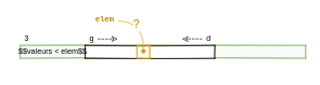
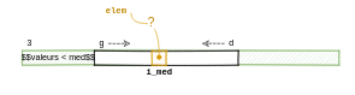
- <mxCell id="14" value="&lt;font face=&quot;Courier New&quot;&gt;elem&lt;/font&gt;" style="text;html=1;align=center;verticalAlign=middle;resizable=0;points=[];autosize=1;strokeColor=none;fillColor=none;fontStyle=1;sketch=1;fontColor=#BD8800;" vertex="1" parent="1"><mxGeometry x="140" y="20" width="40" height="20" as="geometry" /></mxCell>
+ <mxCell id="14" value="&lt;font face=&quot;Courier New&quot;&gt;elem&lt;/font&gt;" style="text;html=1;align=center;verticalAlign=middle;resizable=0;points=[];autosize=1;strokeColor=none;fillColor=none;fontStyle=1;sketch=1;fontColor=#BD8800;" vertex="1" parent="1"><mxGeometry x="140" y="5" width="40" height="20" as="geometry" /></mxCell>
- <mxCell id="9" value="$$valeurs &amp;lt; elem$$" style="text;html=1;align=center;verticalAlign=middle;resizable=0;points=[];autosize=1;strokeColor=none;fillColor=none;fontFamily=Helvetica;sketch=1;" parent="1" vertex="1"><mxGeometry x="20" y="70" width="120" height="20" as="geometry" /></mxCell>
+ <mxCell id="9" value="$$valeurs &amp;lt; med$$" style="text;html=1;align=center;verticalAlign=middle;resizable=0;points=[];autosize=1;strokeColor=none;fillColor=none;fontFamily=Helvetica;sketch=1;" parent="1" vertex="1"><mxGeometry x="20" y="70" width="120" height="20" as="geometry" /></mxCell>
+ <mxCell id="10" value="&lt;font face=&quot;Courier New&quot;&gt;i_med&lt;/font&gt;" style="text;html=1;align=center;verticalAlign=middle;resizable=0;points=[];autosize=1;strokeColor=none;fillColor=none;fontStyle=1;sketch=1;" parent="1" vertex="1"><mxGeometry x="195" y="90" width="50" height="20" as="geometry" /></mxCell>
